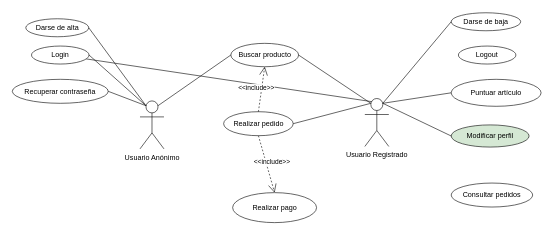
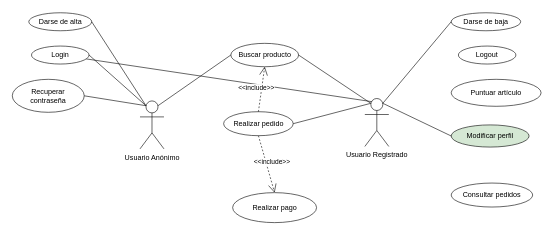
- <mxCell id="3" value="Darse de alta" style="ellipse;whiteSpace=wrap;html=1;" parent="1" vertex="1"><mxGeometry x="42.5" y="30.5" width="105" height="30" as="geometry" /></mxCell>
+ <mxCell id="3" value="Darse de alta" style="ellipse;whiteSpace=wrap;html=1;" parent="1" vertex="1"><mxGeometry x="47.5" y="20.5" width="105" height="30" as="geometry" /></mxCell>
- <mxCell id="11" value="Recuperar contraseña" style="ellipse;whiteSpace=wrap;html=1;" parent="1" vertex="1"><mxGeometry x="20" y="131.5" width="160" height="40" as="geometry" /></mxCell>
+ <mxCell id="11" value="Recuperar contraseña" style="ellipse;whiteSpace=wrap;html=1;" parent="1" vertex="1"><mxGeometry x="20" y="131.5" width="120" height="55" as="geometry" /></mxCell>
- <mxCell id="17" value="" style="endArrow=none;html=1;exitX=0.75;exitY=0.1;exitDx=0;exitDy=0;exitPerimeter=0;entryX=0;entryY=0.5;entryDx=0;entryDy=0;" parent="1" edge="1" target="10" source="22"><mxGeometry width="50" height="50" relative="1" as="geometry"><mxPoint x="662" y="206" as="sourcePoint" /><mxPoint x="742" y="166" as="targetPoint" /></mxGeometry></mxCell>
